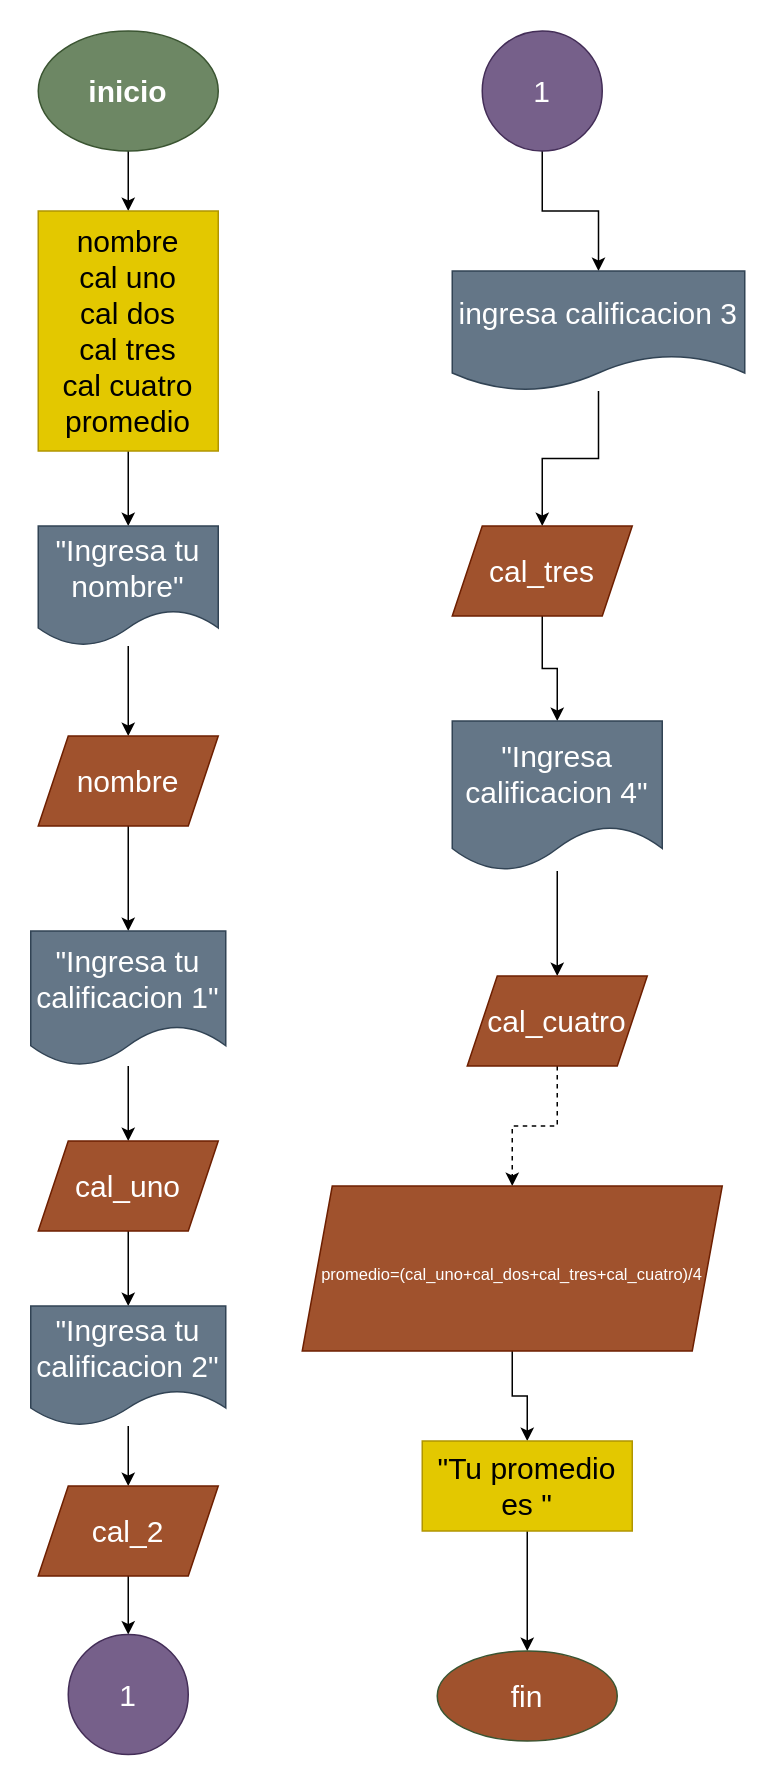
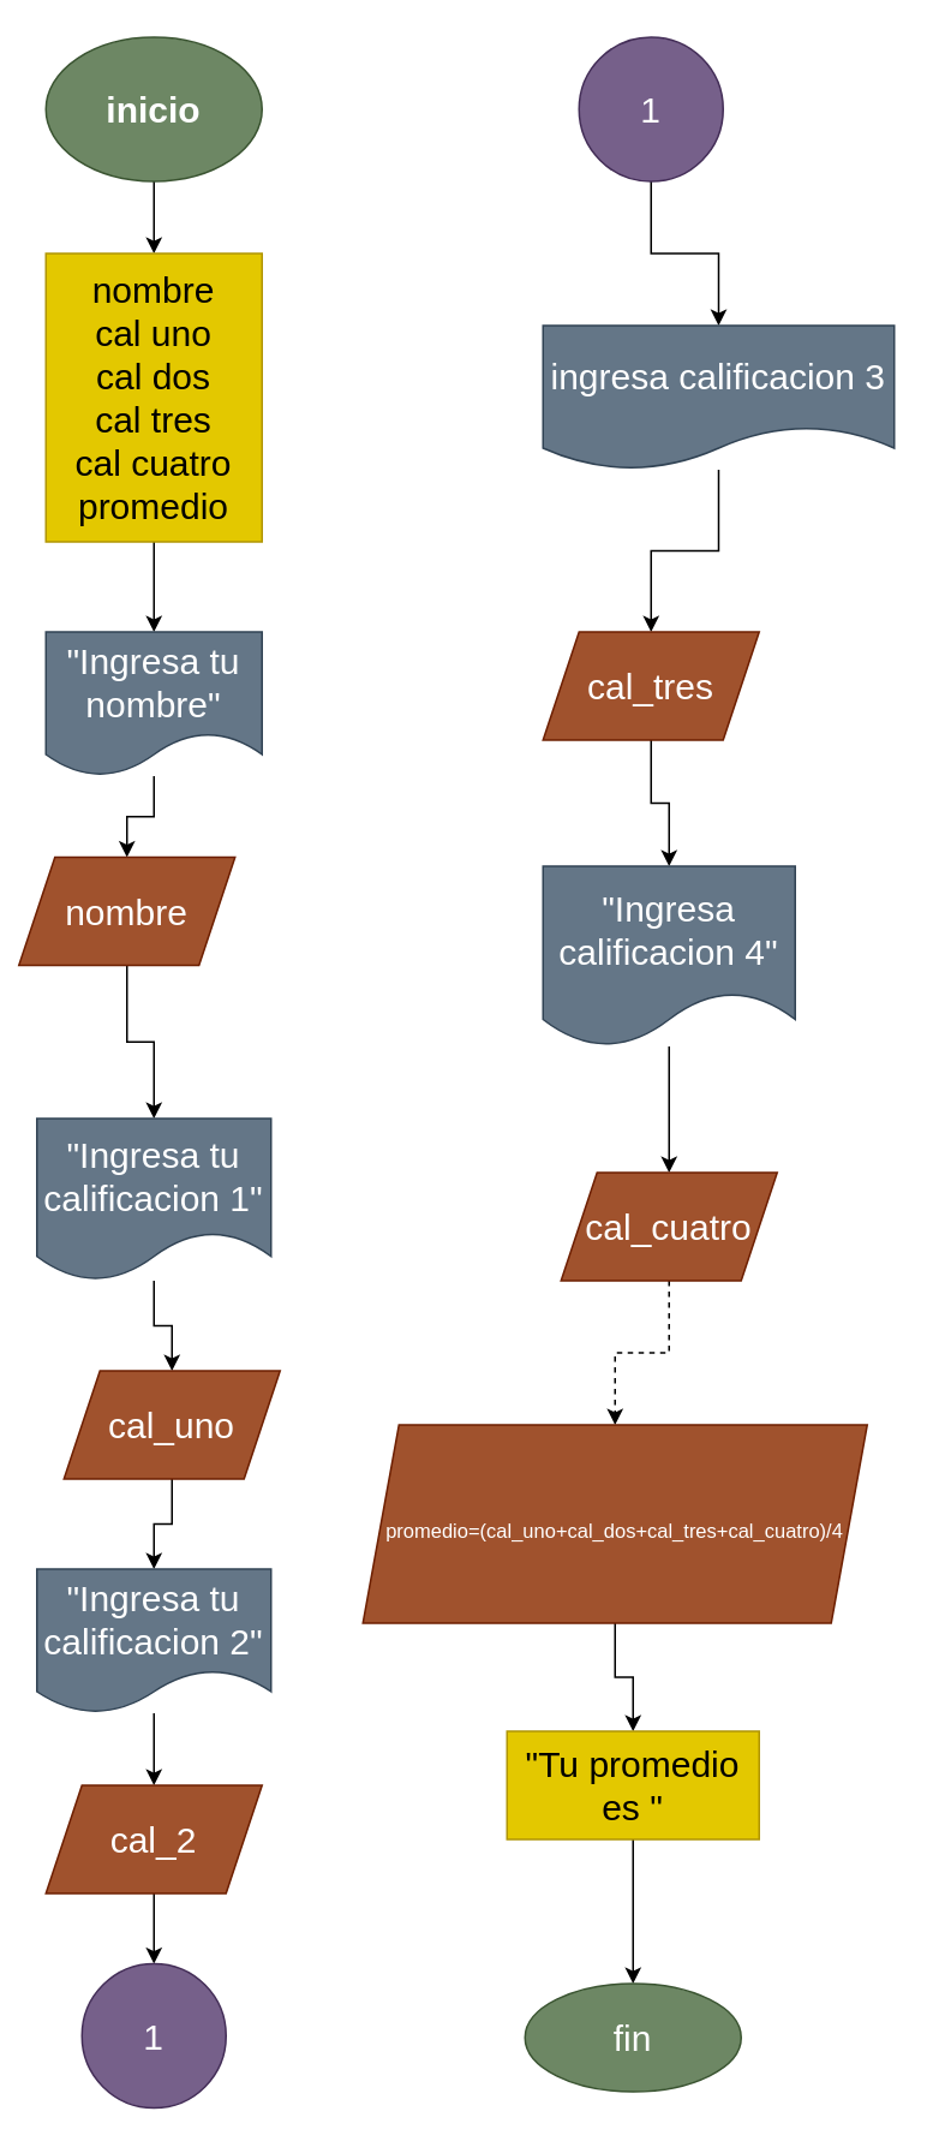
- <mxCell id="9" value="nombre" style="shape=parallelogram;perimeter=parallelogramPerimeter;whiteSpace=wrap;html=1;fixedSize=1;fontSize=20;fillColor=#a0522d;fontColor=#ffffff;strokeColor=#6D1F00;" vertex="1" parent="1"><mxGeometry x="25" y="490" width="120" height="60" as="geometry" /></mxCell>
+ <mxCell id="9" value="nombre" style="shape=parallelogram;perimeter=parallelogramPerimeter;whiteSpace=wrap;html=1;fixedSize=1;fontSize=20;fillColor=#a0522d;fontColor=#ffffff;strokeColor=#6D1F00;" vertex="1" parent="1"><mxGeometry x="10" y="475" width="120" height="60" as="geometry" /></mxCell>
- <mxCell id="13" value="cal_uno" style="shape=parallelogram;perimeter=parallelogramPerimeter;whiteSpace=wrap;html=1;fixedSize=1;fontSize=20;fillColor=#a0522d;fontColor=#ffffff;strokeColor=#6D1F00;" vertex="1" parent="1"><mxGeometry x="25" y="760" width="120" height="60" as="geometry" /></mxCell>
+ <mxCell id="13" value="cal_uno" style="shape=parallelogram;perimeter=parallelogramPerimeter;whiteSpace=wrap;html=1;fixedSize=1;fontSize=20;fillColor=#a0522d;fontColor=#ffffff;strokeColor=#6D1F00;" vertex="1" parent="1"><mxGeometry x="35" y="760" width="120" height="60" as="geometry" /></mxCell>
- <mxCell id="33" value="fin" style="ellipse;whiteSpace=wrap;html=1;fontSize=20;fillColor=#a0522d;fontColor=#ffffff;strokeColor=#3A5431;" vertex="1" parent="1"><mxGeometry x="291" y="1100" width="120" height="60" as="geometry" /></mxCell>
+ <mxCell id="33" value="fin" style="ellipse;whiteSpace=wrap;html=1;fontSize=20;fillColor=#6d8764;fontColor=#ffffff;strokeColor=#3A5431;" vertex="1" parent="1"><mxGeometry x="291" y="1100" width="120" height="60" as="geometry" /></mxCell>
